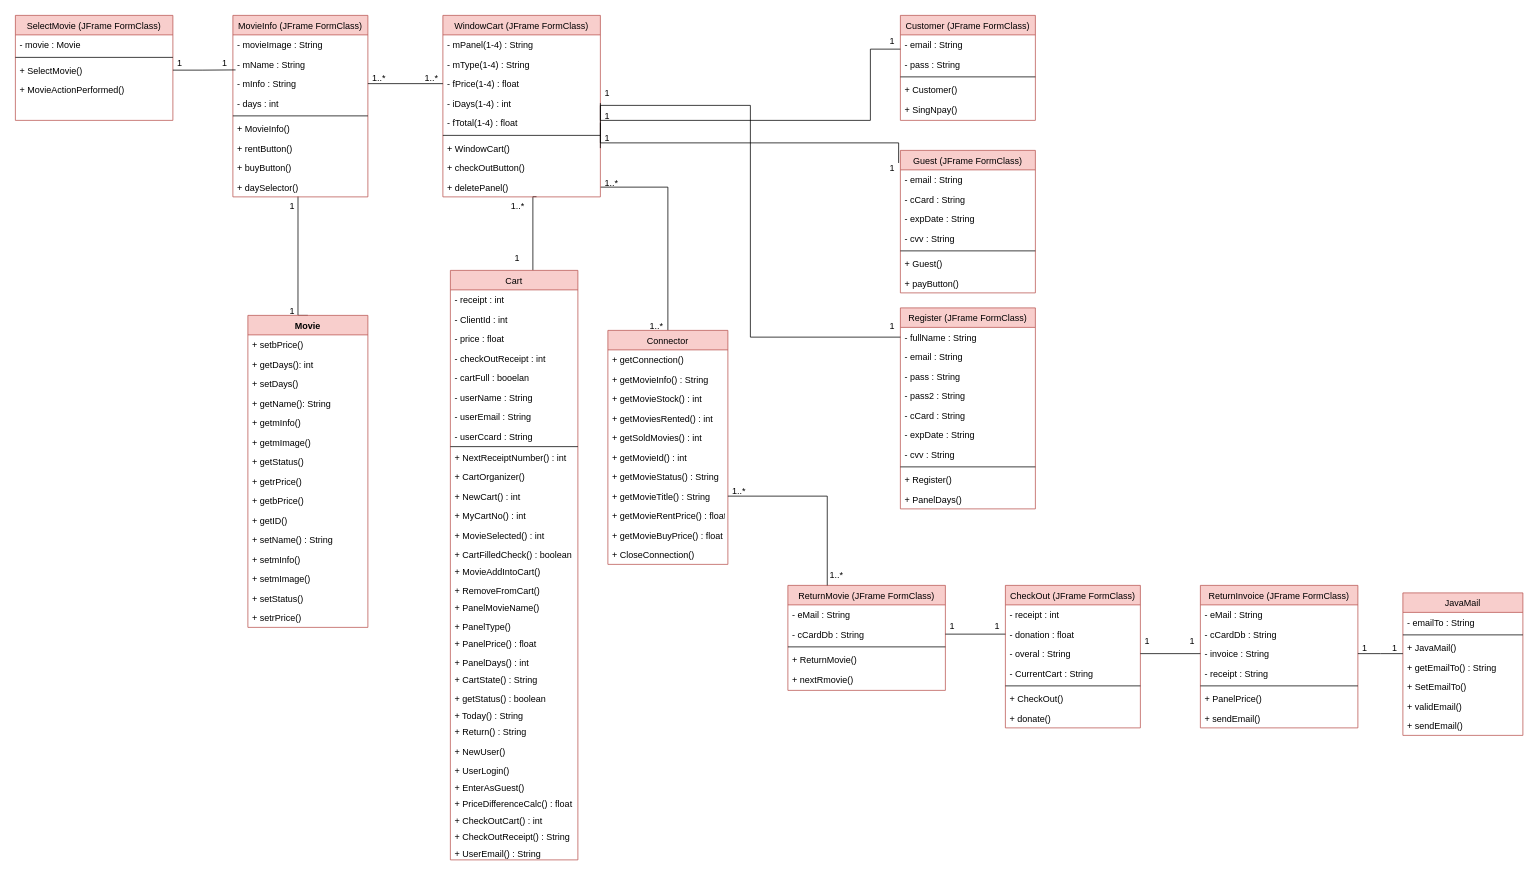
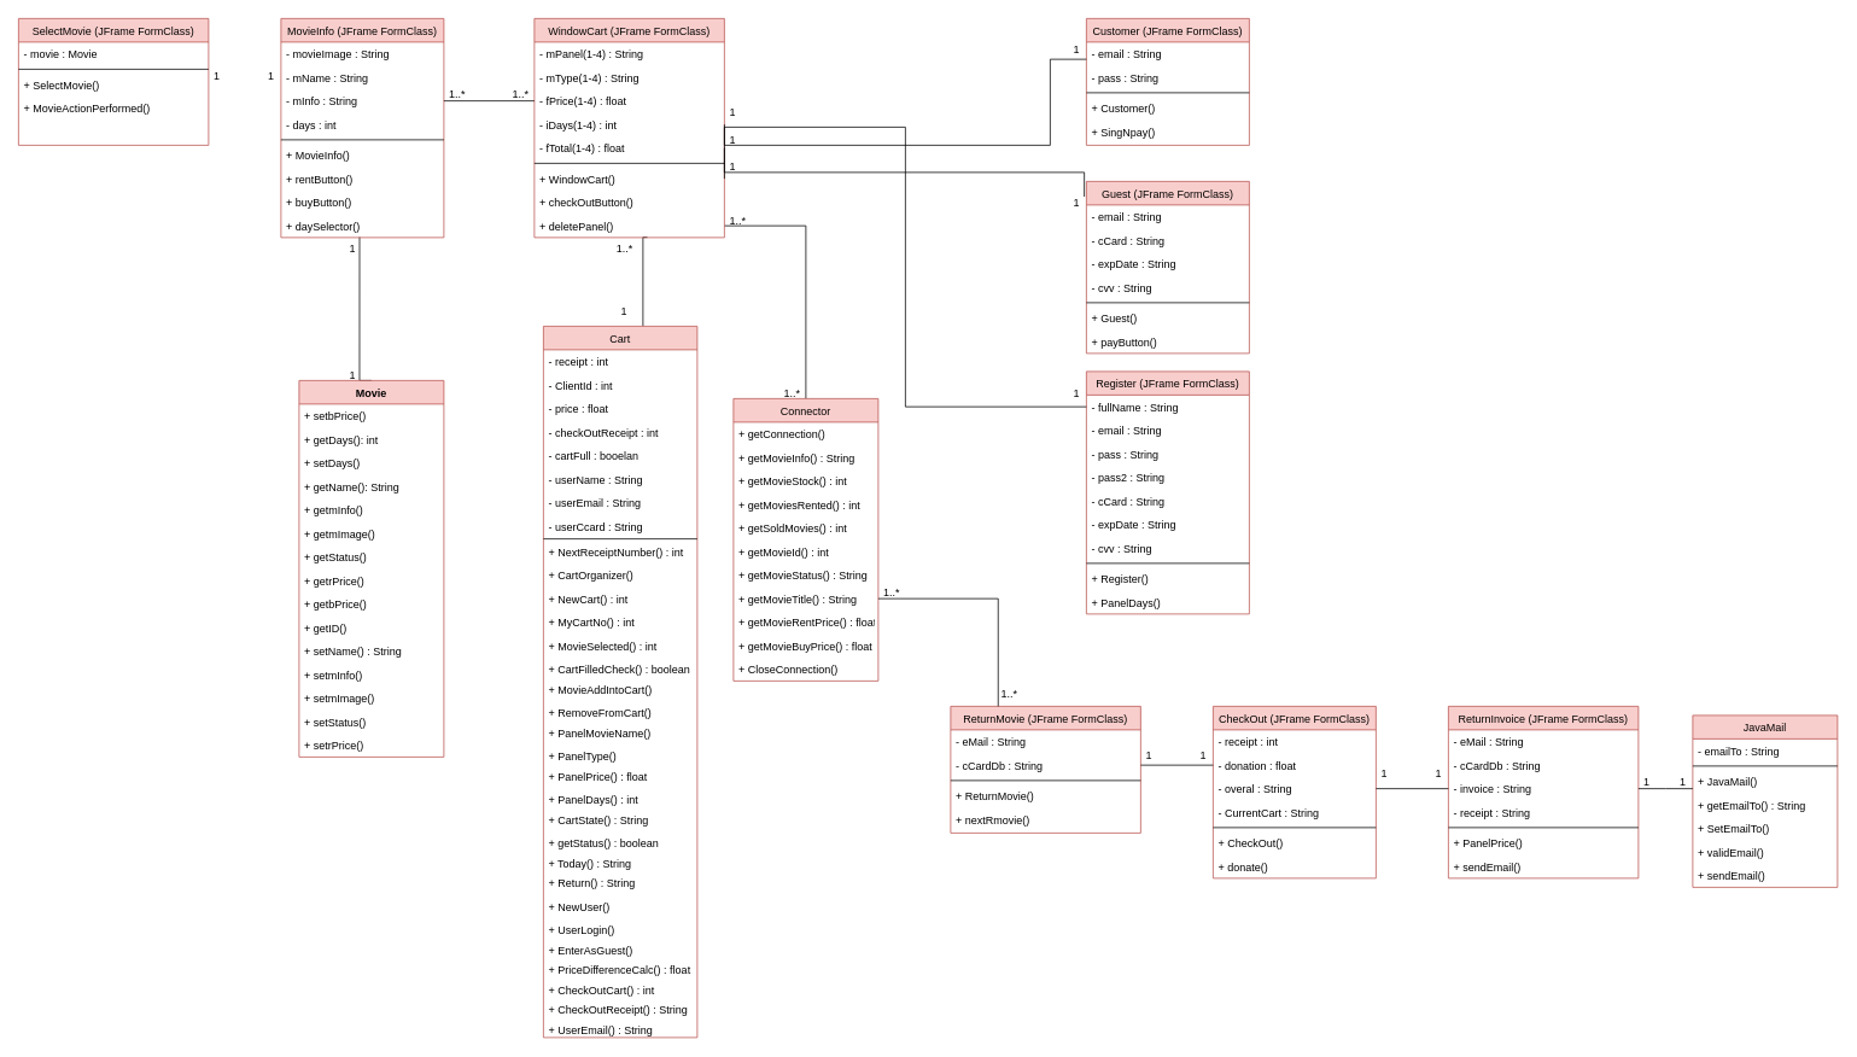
- <mxCell id="147" style="edgeStyle=orthogonalEdgeStyle;rounded=0;orthogonalLoop=1;jettySize=auto;html=1;exitX=1;exitY=0.5;exitDx=0;exitDy=0;entryX=0.02;entryY=-0.203;entryDx=0;entryDy=0;entryPerimeter=0;endArrow=none;endFill=0;" edge="1" parent="1" source="135" target="100"><mxGeometry relative="1" as="geometry" /></mxCell>
